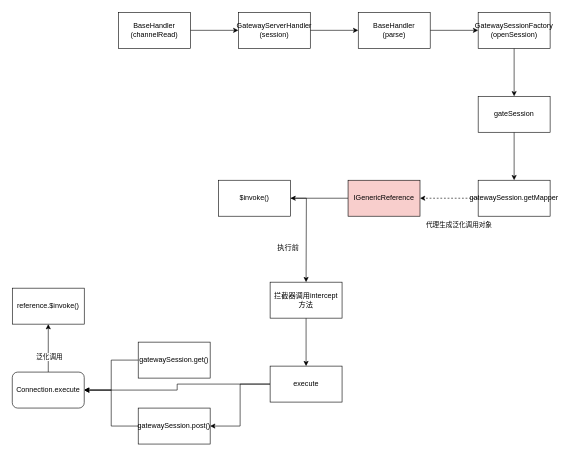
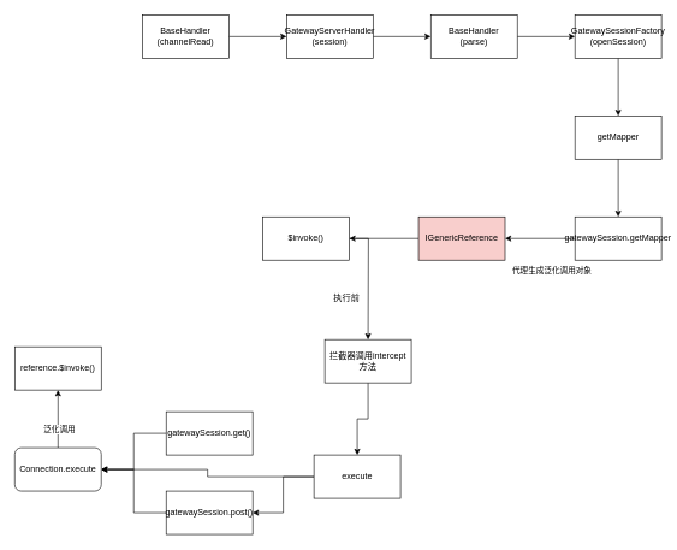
- <mxCell id="11" value="gateSession" style="whiteSpace=wrap;html=1;rounded=0;" vertex="1" parent="1"><mxGeometry x="797" y="160" width="120" height="60" as="geometry" /></mxCell>
+ <mxCell id="11" value="getMapper" style="whiteSpace=wrap;html=1;rounded=0;" vertex="1" parent="1"><mxGeometry x="797" y="160" width="120" height="60" as="geometry" /></mxCell>
- <mxCell id="12" value="" style="edgeStyle=orthogonalEdgeStyle;rounded=0;orthogonalLoop=1;jettySize=auto;html=1;dashed=1;" edge="1" parent="1" source="13" target="15"><mxGeometry relative="1" as="geometry" /></mxCell>
+ <mxCell id="12" value="" style="edgeStyle=orthogonalEdgeStyle;rounded=0;orthogonalLoop=1;jettySize=auto;html=1;" edge="1" parent="1" source="13" target="15"><mxGeometry relative="1" as="geometry" /></mxCell>
- <mxCell id="23" value="execute" style="whiteSpace=wrap;html=1;rounded=0;" vertex="1" parent="1"><mxGeometry x="450" y="610" width="120" height="60" as="geometry" /></mxCell>
+ <mxCell id="23" value="execute" style="whiteSpace=wrap;html=1;rounded=0;" vertex="1" parent="1"><mxGeometry x="435" y="630" width="120" height="60" as="geometry" /></mxCell>
